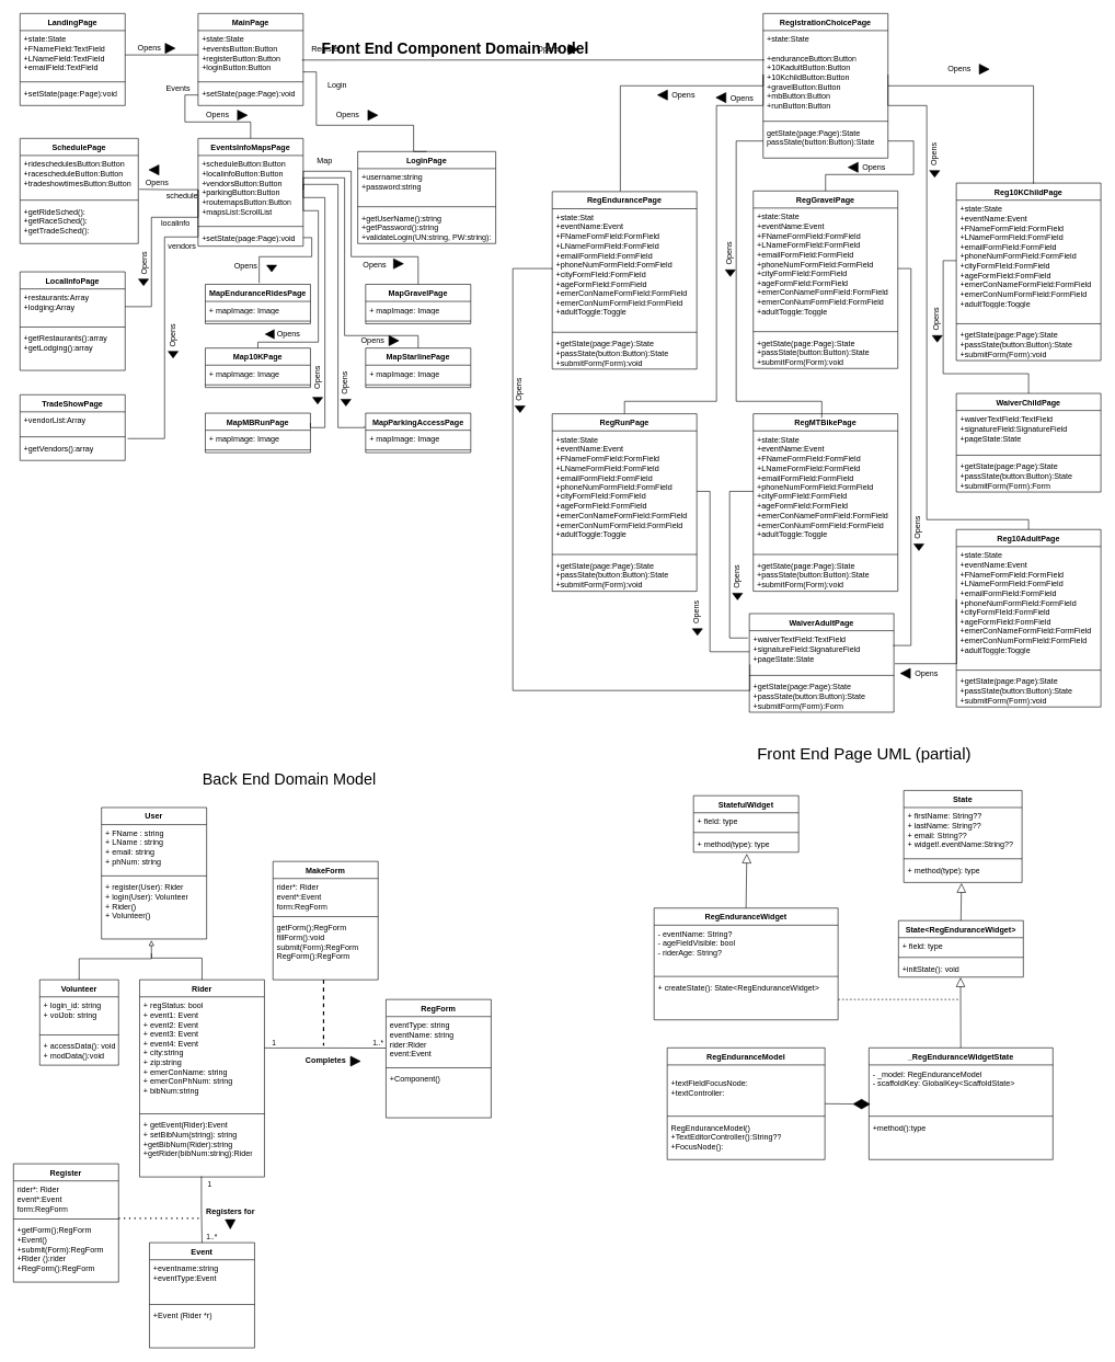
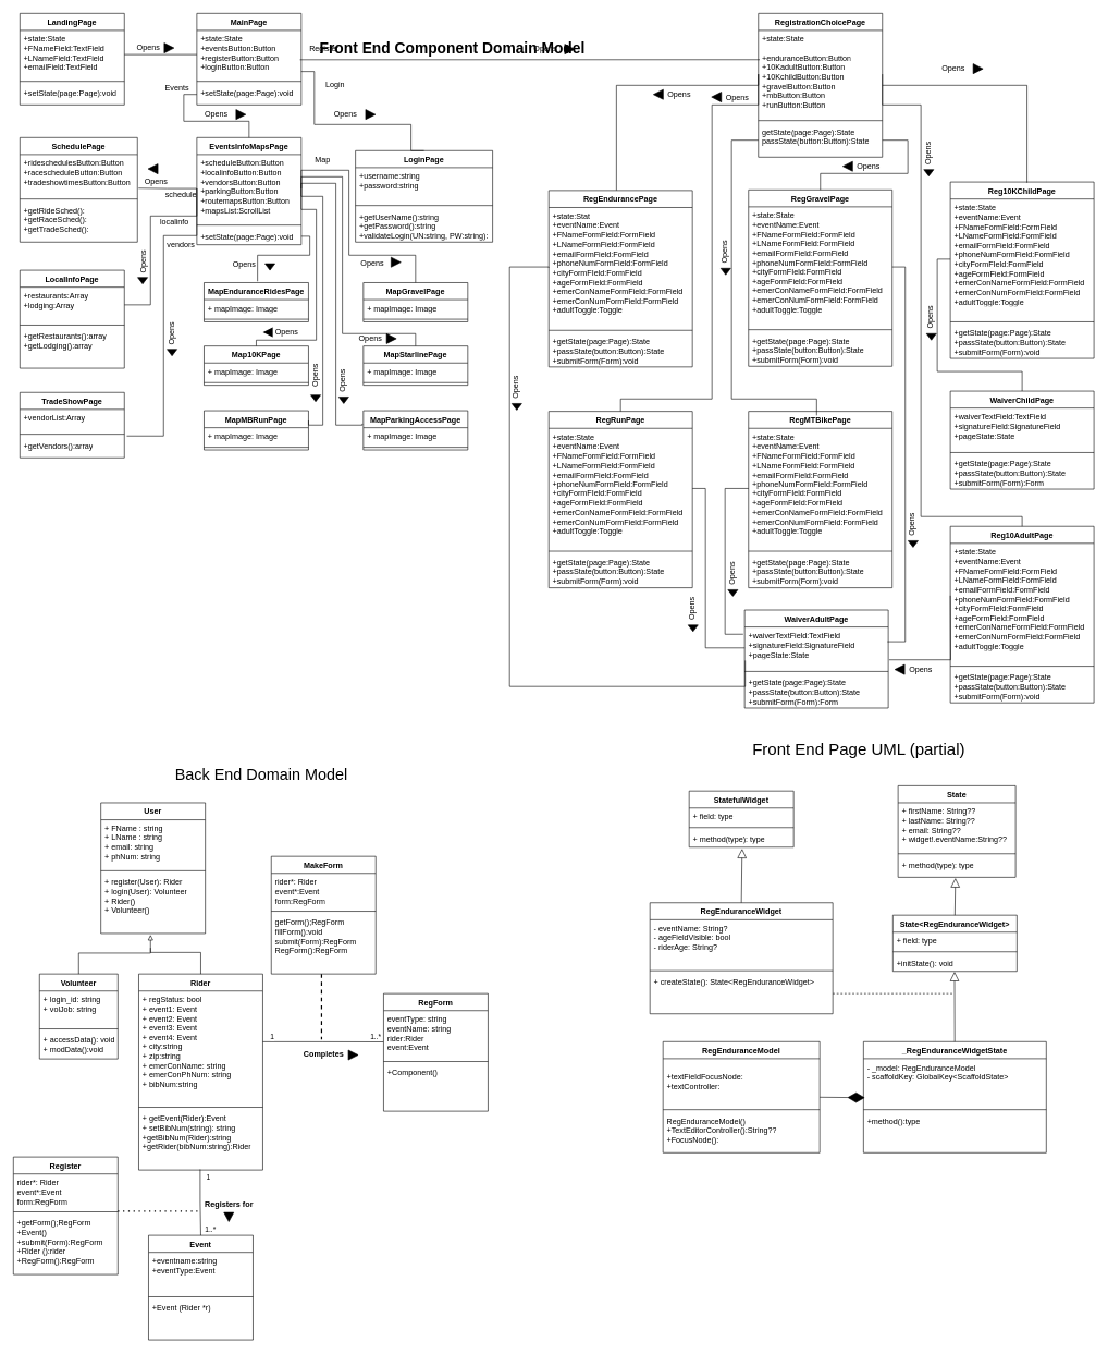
- <mxCell id="69" value="Back End Domain Model" style="text;html=1;align=center;verticalAlign=middle;whiteSpace=wrap;rounded=0;fontSize=24;" parent="1" vertex="1"><mxGeometry x="275.33" y="1170" width="330" height="30" as="geometry" /></mxCell>
+ <mxCell id="69" value="Back End Domain Model" style="text;html=1;align=center;verticalAlign=middle;whiteSpace=wrap;rounded=0;fontSize=24;" parent="1" vertex="1"><mxGeometry x="235.33" y="1170" width="330" height="30" as="geometry" /></mxCell>
